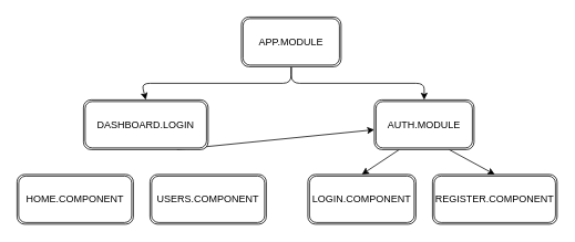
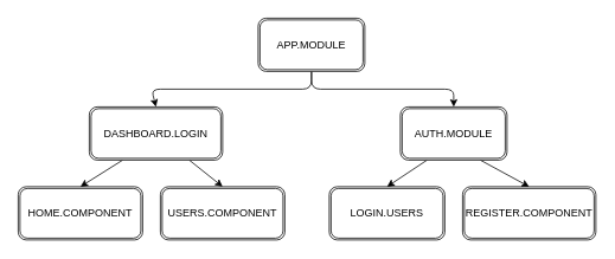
- <mxCell id="5" style="edgeStyle=none;html=1;exitX=0.75;exitY=1;exitDx=0;exitDy=0;" edge="1" parent="1" source="7" target="10"><mxGeometry relative="1" as="geometry" /></mxCell>
+ <mxCell id="5" style="edgeStyle=none;html=1;exitX=0.75;exitY=1;exitDx=0;exitDy=0;entryX=0.5;entryY=0;entryDx=0;entryDy=0;" edge="1" parent="1" source="7" target="14"><mxGeometry relative="1" as="geometry" /></mxCell>
+ <mxCell id="6" style="edgeStyle=none;html=1;exitX=0.25;exitY=1;exitDx=0;exitDy=0;entryX=0.5;entryY=0;entryDx=0;entryDy=0;" edge="1" parent="1" source="7" target="11"><mxGeometry relative="1" as="geometry" /></mxCell>
- <mxCell id="12" value="LOGIN.COMPONENT" style="shape=ext;double=1;rounded=1;whiteSpace=wrap;html=1;" vertex="1" parent="1"><mxGeometry x="370" y="210" width="130" height="60" as="geometry" /></mxCell>
+ <mxCell id="12" value="LOGIN.USERS" style="shape=ext;double=1;rounded=1;whiteSpace=wrap;html=1;" vertex="1" parent="1"><mxGeometry x="370" y="210" width="130" height="60" as="geometry" /></mxCell>
